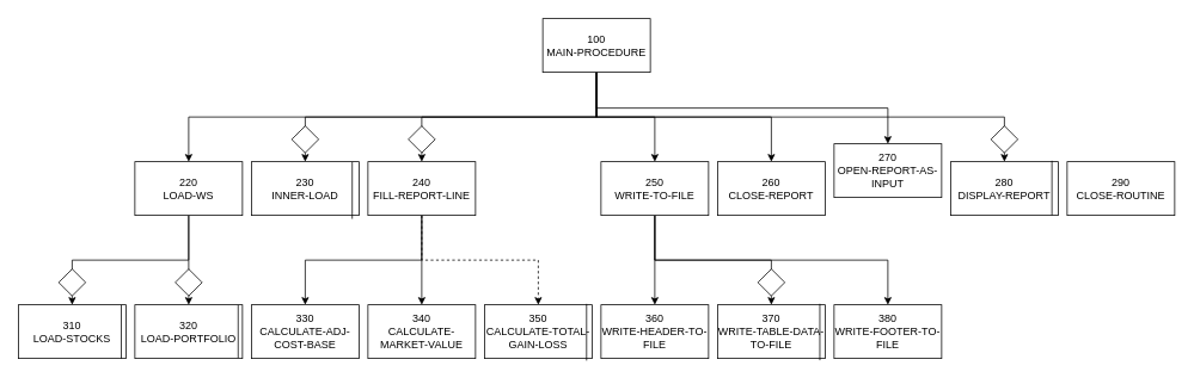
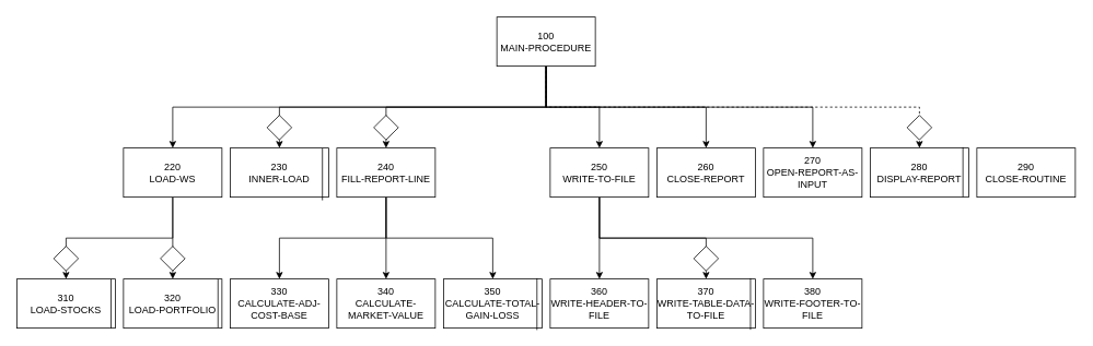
- <mxCell id="7" style="edgeStyle=orthogonalEdgeStyle;rounded=0;orthogonalLoop=1;jettySize=auto;html=1;exitX=0.5;exitY=1;exitDx=0;exitDy=0;entryX=0.5;entryY=0;entryDx=0;entryDy=0;" edge="1" parent="1" source="9" target="33"><mxGeometry relative="1" as="geometry" /></mxCell>
+ <mxCell id="7" style="edgeStyle=orthogonalEdgeStyle;rounded=0;orthogonalLoop=1;jettySize=auto;html=1;exitX=0.5;exitY=1;exitDx=0;exitDy=0;entryX=0.5;entryY=0;entryDx=0;entryDy=0;dashed=1;" edge="1" parent="1" source="9" target="33"><mxGeometry relative="1" as="geometry" /></mxCell>
- <mxCell id="32" value="270&lt;div&gt;OPEN-REPORT-AS-INPUT&lt;/div&gt;" style="whiteSpace=wrap;html=1;" vertex="1" parent="1"><mxGeometry x="930" y="160" width="120" height="60" as="geometry" /></mxCell>
+ <mxCell id="32" value="270&lt;div&gt;OPEN-REPORT-AS-INPUT&lt;/div&gt;" style="whiteSpace=wrap;html=1;" vertex="1" parent="1"><mxGeometry x="930" y="180" width="120" height="60" as="geometry" /></mxCell>
- <mxCell id="16" style="edgeStyle=orthogonalEdgeStyle;rounded=0;orthogonalLoop=1;jettySize=auto;html=1;exitX=0.5;exitY=1;exitDx=0;exitDy=0;entryX=0.5;entryY=0;entryDx=0;entryDy=0;dashed=1;" parent="1" source="17" target="27" edge="1"><mxGeometry relative="1" as="geometry" /></mxCell>
+ <mxCell id="16" style="edgeStyle=orthogonalEdgeStyle;rounded=0;orthogonalLoop=1;jettySize=auto;html=1;exitX=0.5;exitY=1;exitDx=0;exitDy=0;entryX=0.5;entryY=0;entryDx=0;entryDy=0;" parent="1" source="17" target="27" edge="1"><mxGeometry relative="1" as="geometry" /></mxCell>
